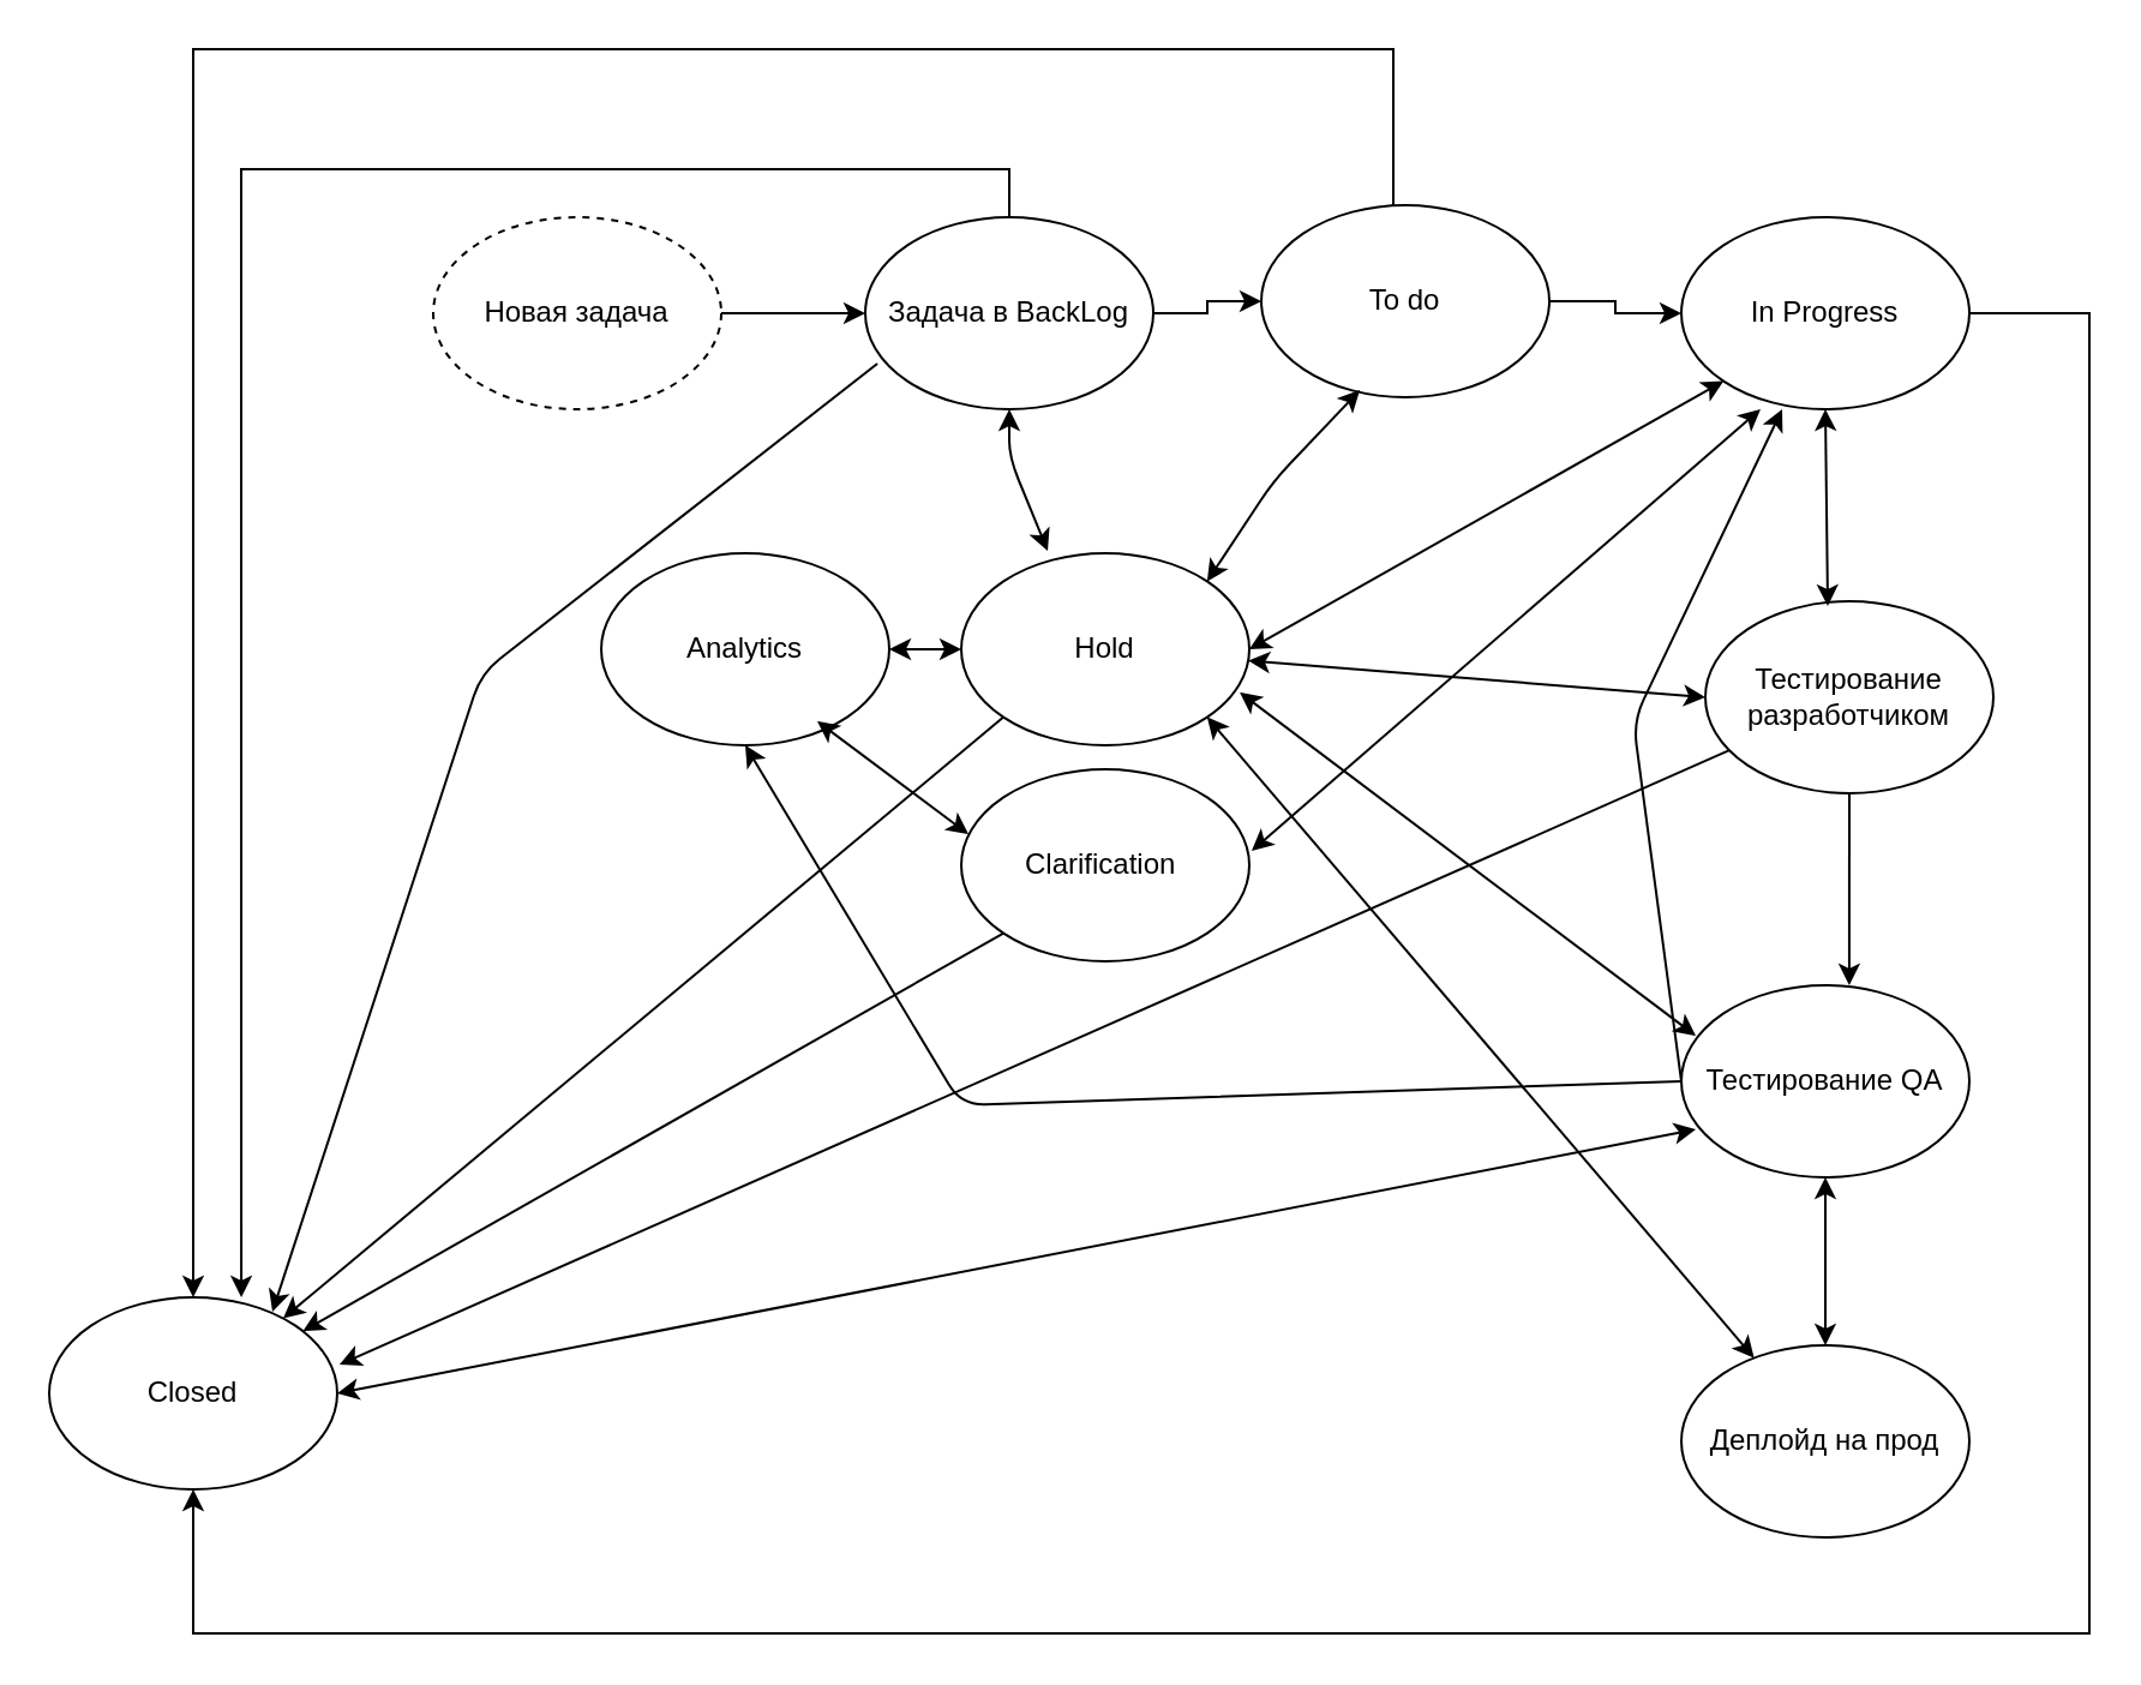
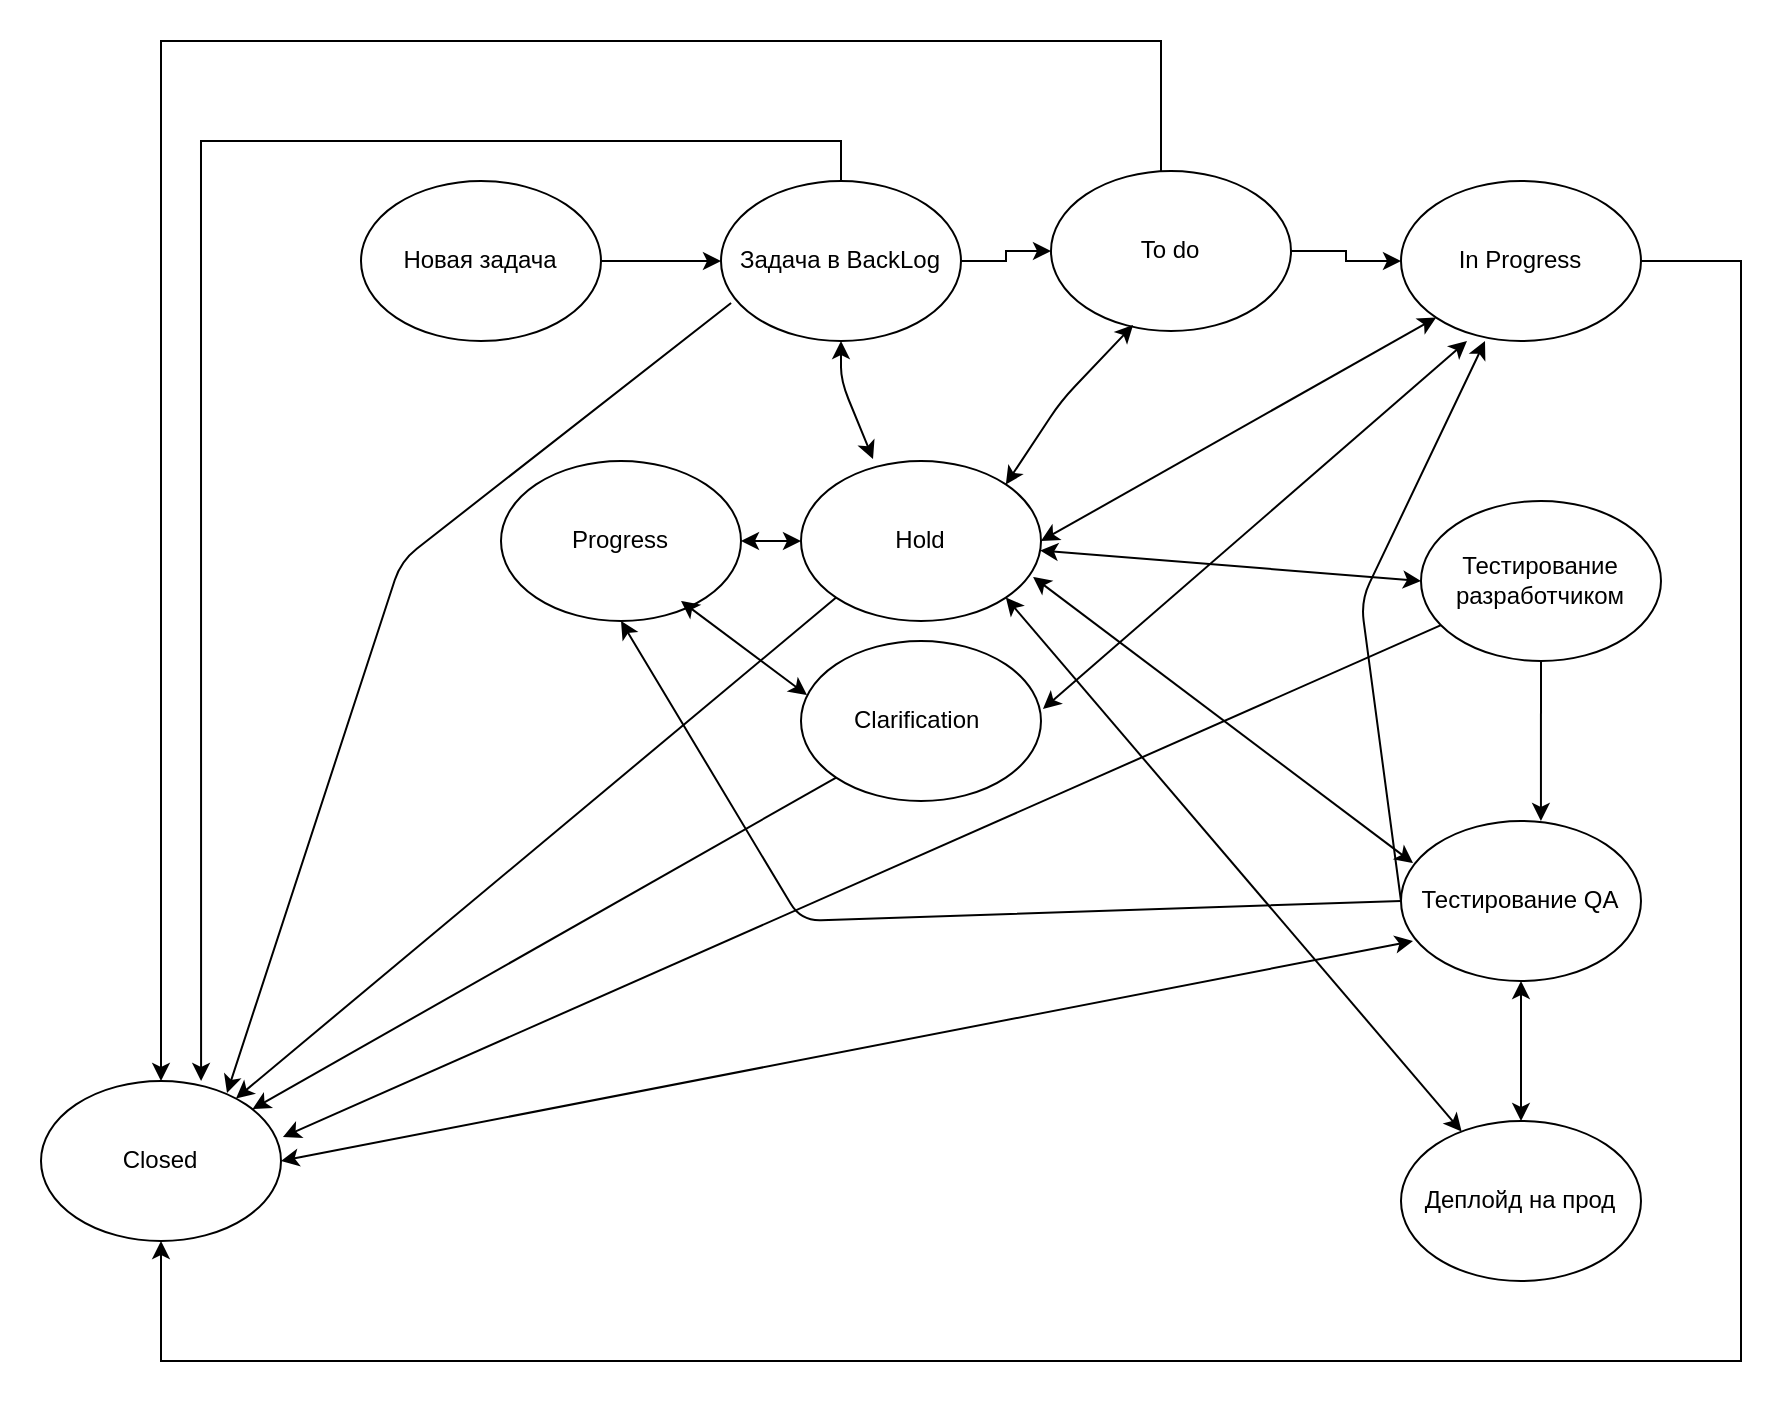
- <mxCell id="3" value="Новая задача" style="ellipse;whiteSpace=wrap;html=1;dashed=1;" vertex="1" parent="1"><mxGeometry x="180" y="90" width="120" height="80" as="geometry" /></mxCell>
+ <mxCell id="3" value="Новая задача" style="ellipse;whiteSpace=wrap;html=1;" vertex="1" parent="1"><mxGeometry x="180" y="90" width="120" height="80" as="geometry" /></mxCell>
- <mxCell id="21" value="" style="endArrow=classic;startArrow=classic;html=1;exitX=0.425;exitY=0.025;exitDx=0;exitDy=0;entryX=0.5;entryY=1;entryDx=0;entryDy=0;exitPerimeter=0;" edge="1" parent="1" source="7" target="9"><mxGeometry width="50" height="50" relative="1" as="geometry"><mxPoint x="530" y="360" as="sourcePoint" /><mxPoint x="580" y="310" as="targetPoint" /></mxGeometry></mxCell>
- <mxCell id="28" value="Analytics" style="ellipse;whiteSpace=wrap;html=1;" vertex="1" parent="1"><mxGeometry x="250" y="230" width="120" height="80" as="geometry" /></mxCell>
+ <mxCell id="28" value="Progress" style="ellipse;whiteSpace=wrap;html=1;" vertex="1" parent="1"><mxGeometry x="250" y="230" width="120" height="80" as="geometry" /></mxCell>
